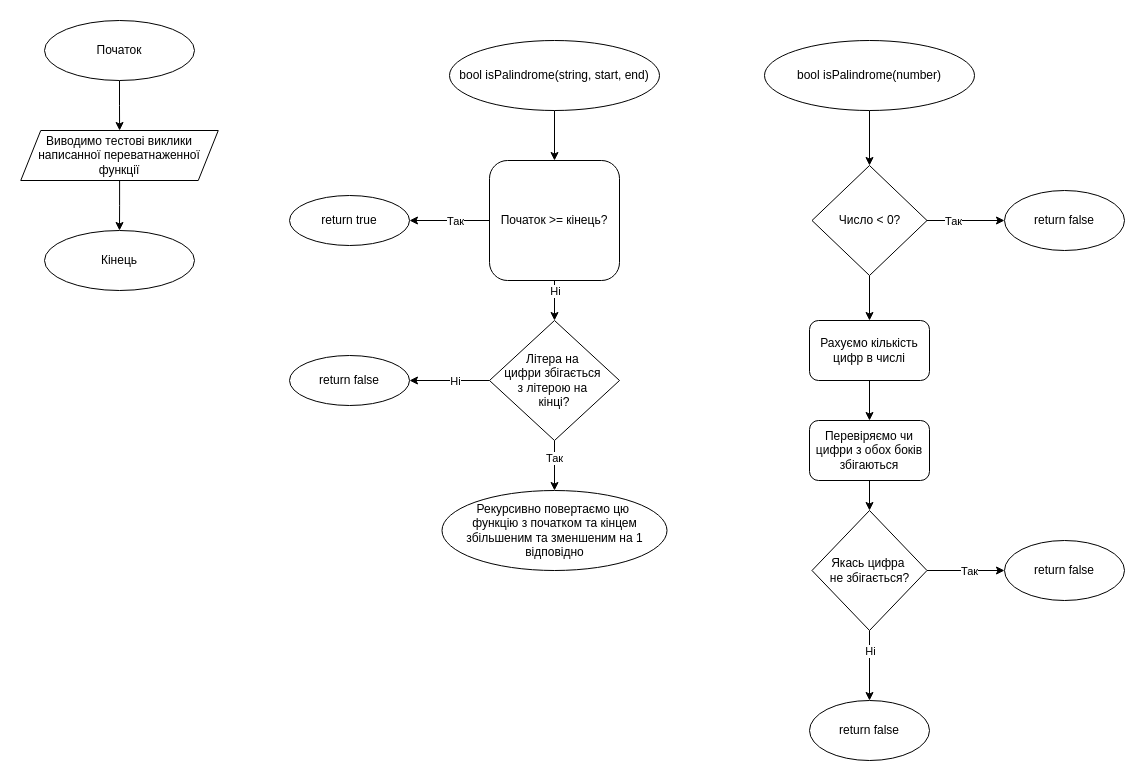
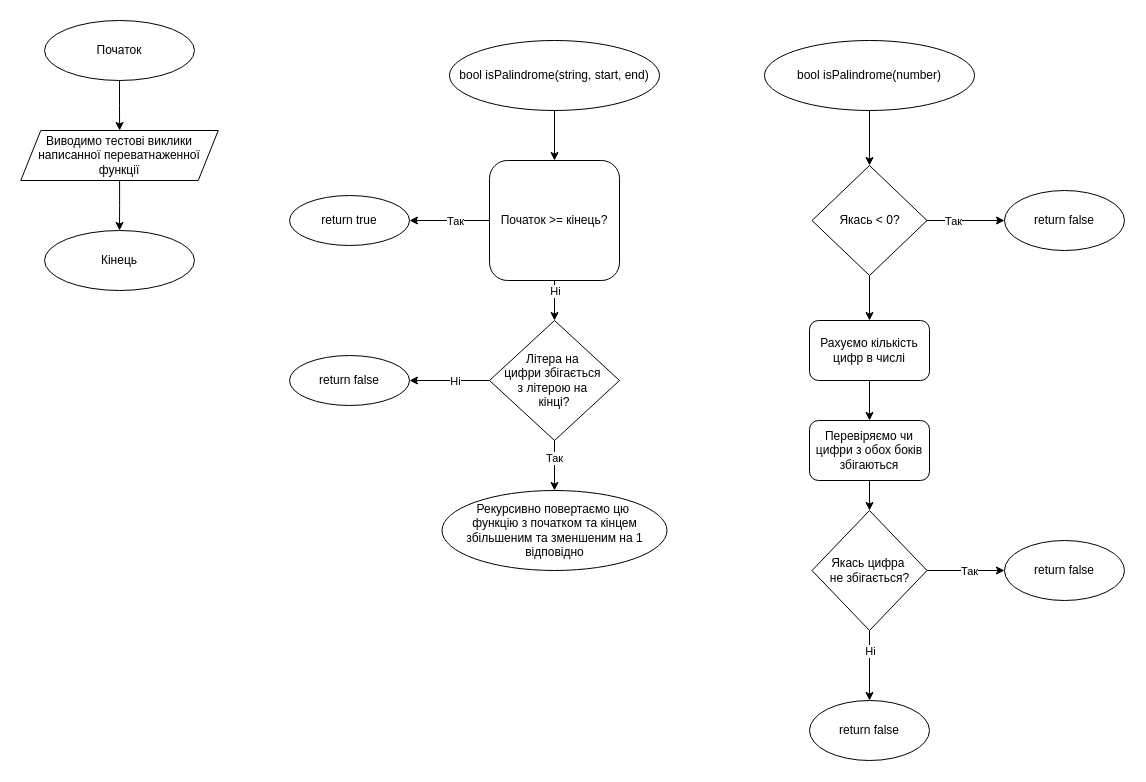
- <mxCell id="24" value="Число &amp;lt; 0?" style="rhombus;whiteSpace=wrap;html=1;" vertex="1" parent="1"><mxGeometry x="811.5" y="165" width="115" height="110" as="geometry" /></mxCell>
+ <mxCell id="24" value="Якась &amp;lt; 0?" style="rhombus;whiteSpace=wrap;html=1;" vertex="1" parent="1"><mxGeometry x="811.5" y="165" width="115" height="110" as="geometry" /></mxCell>
